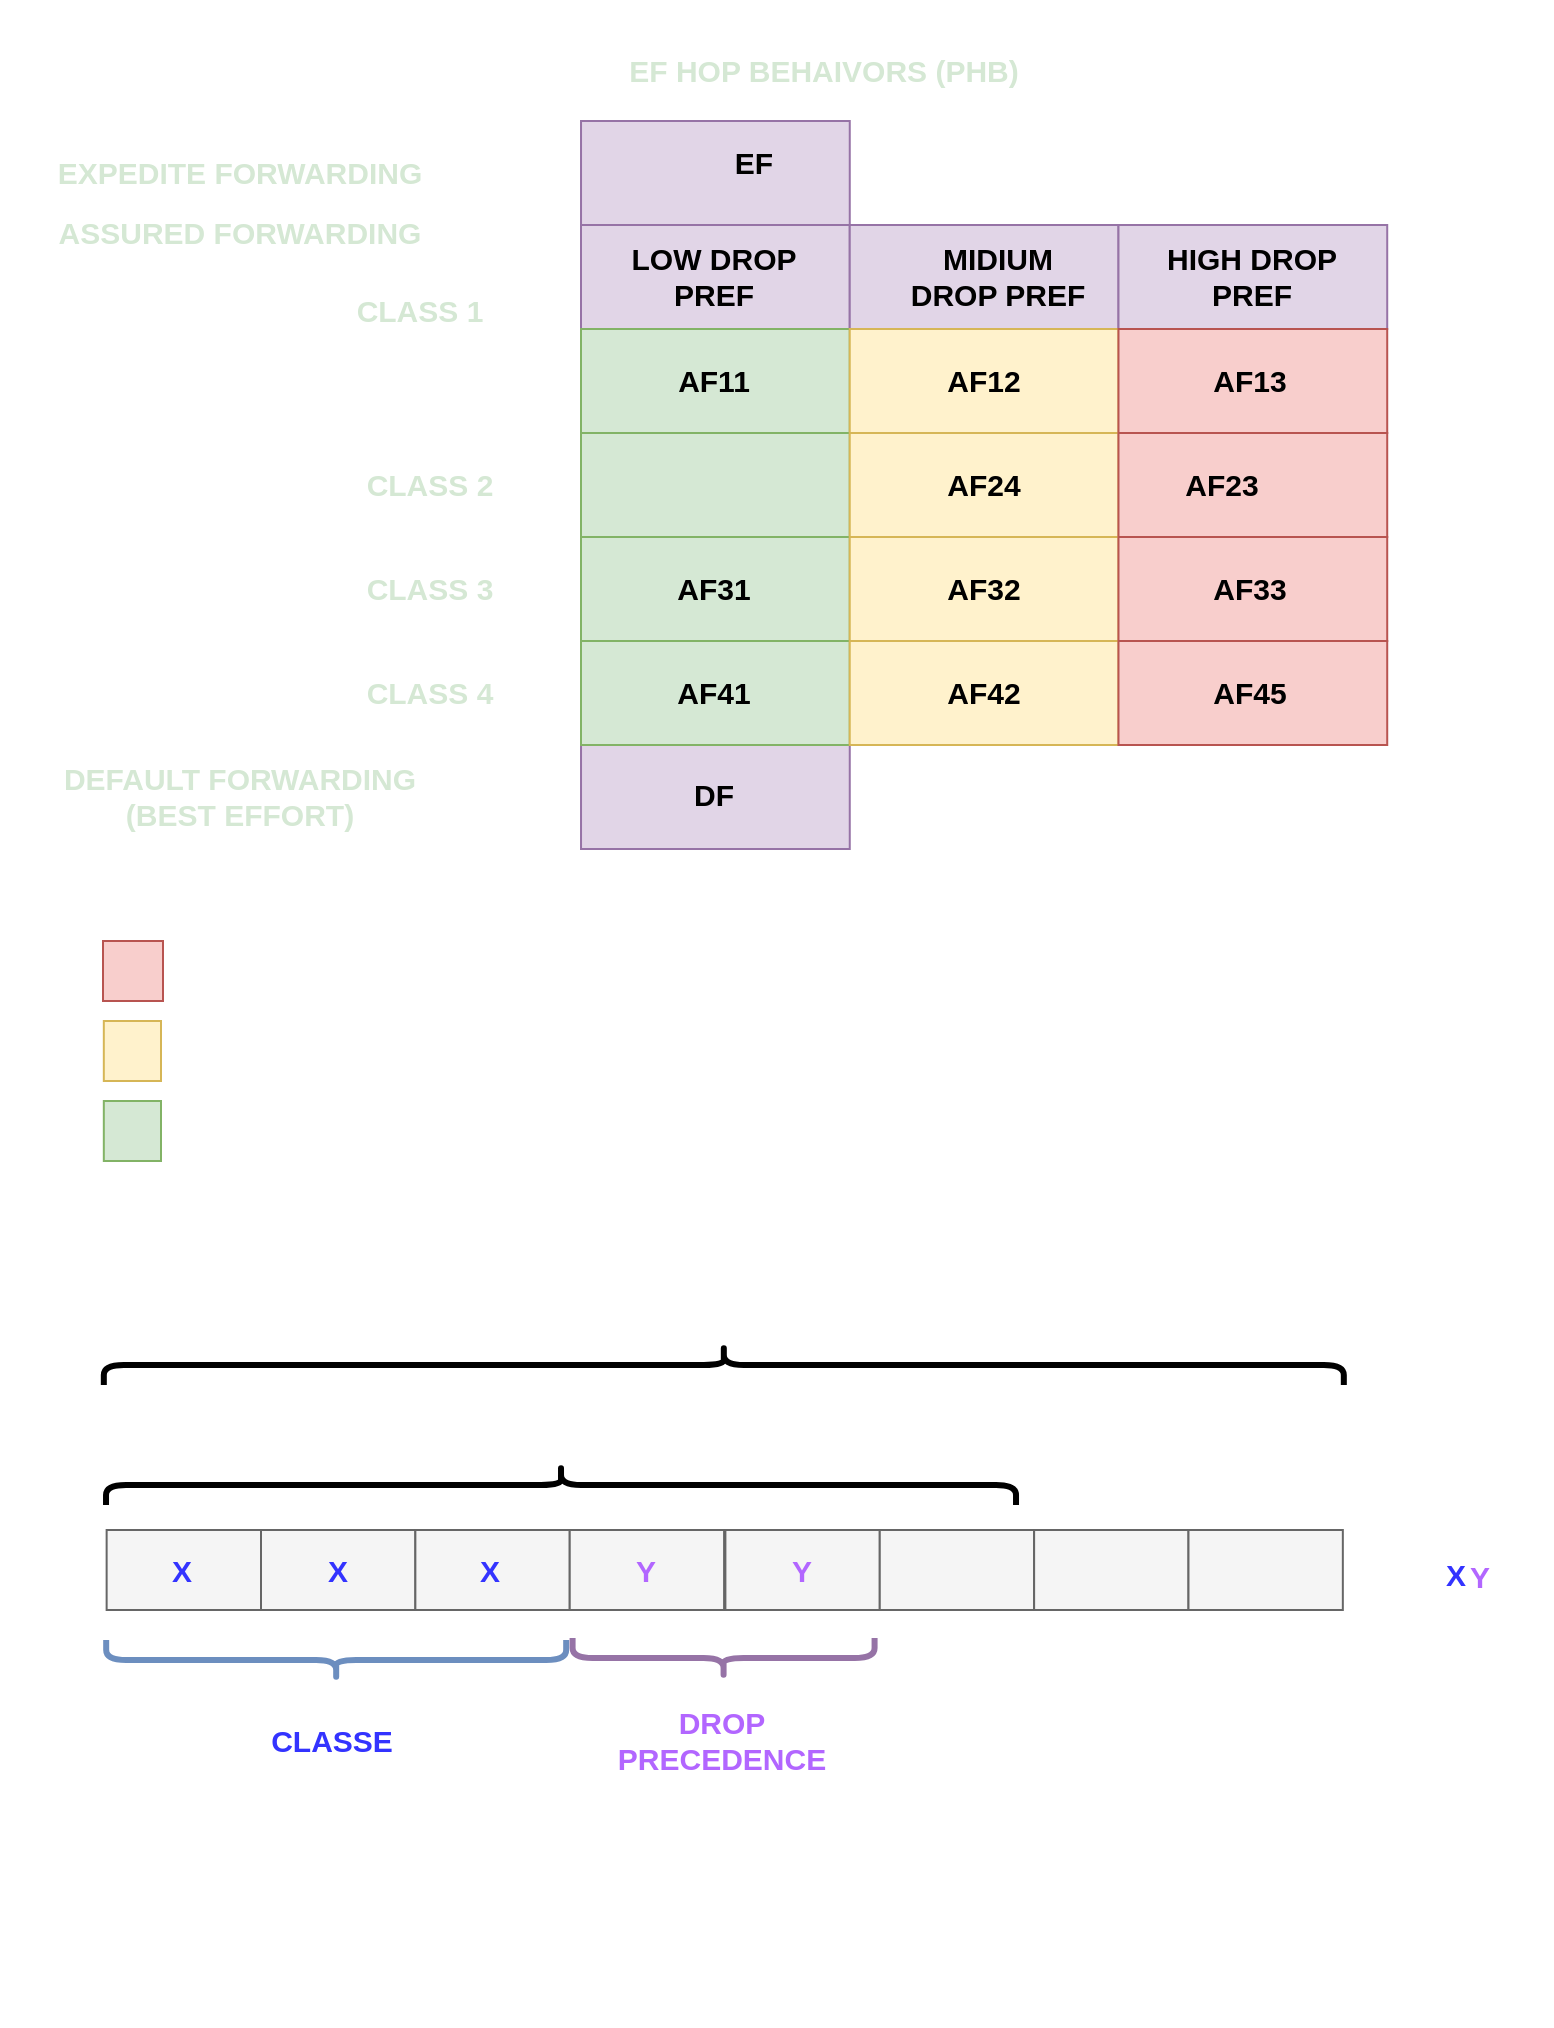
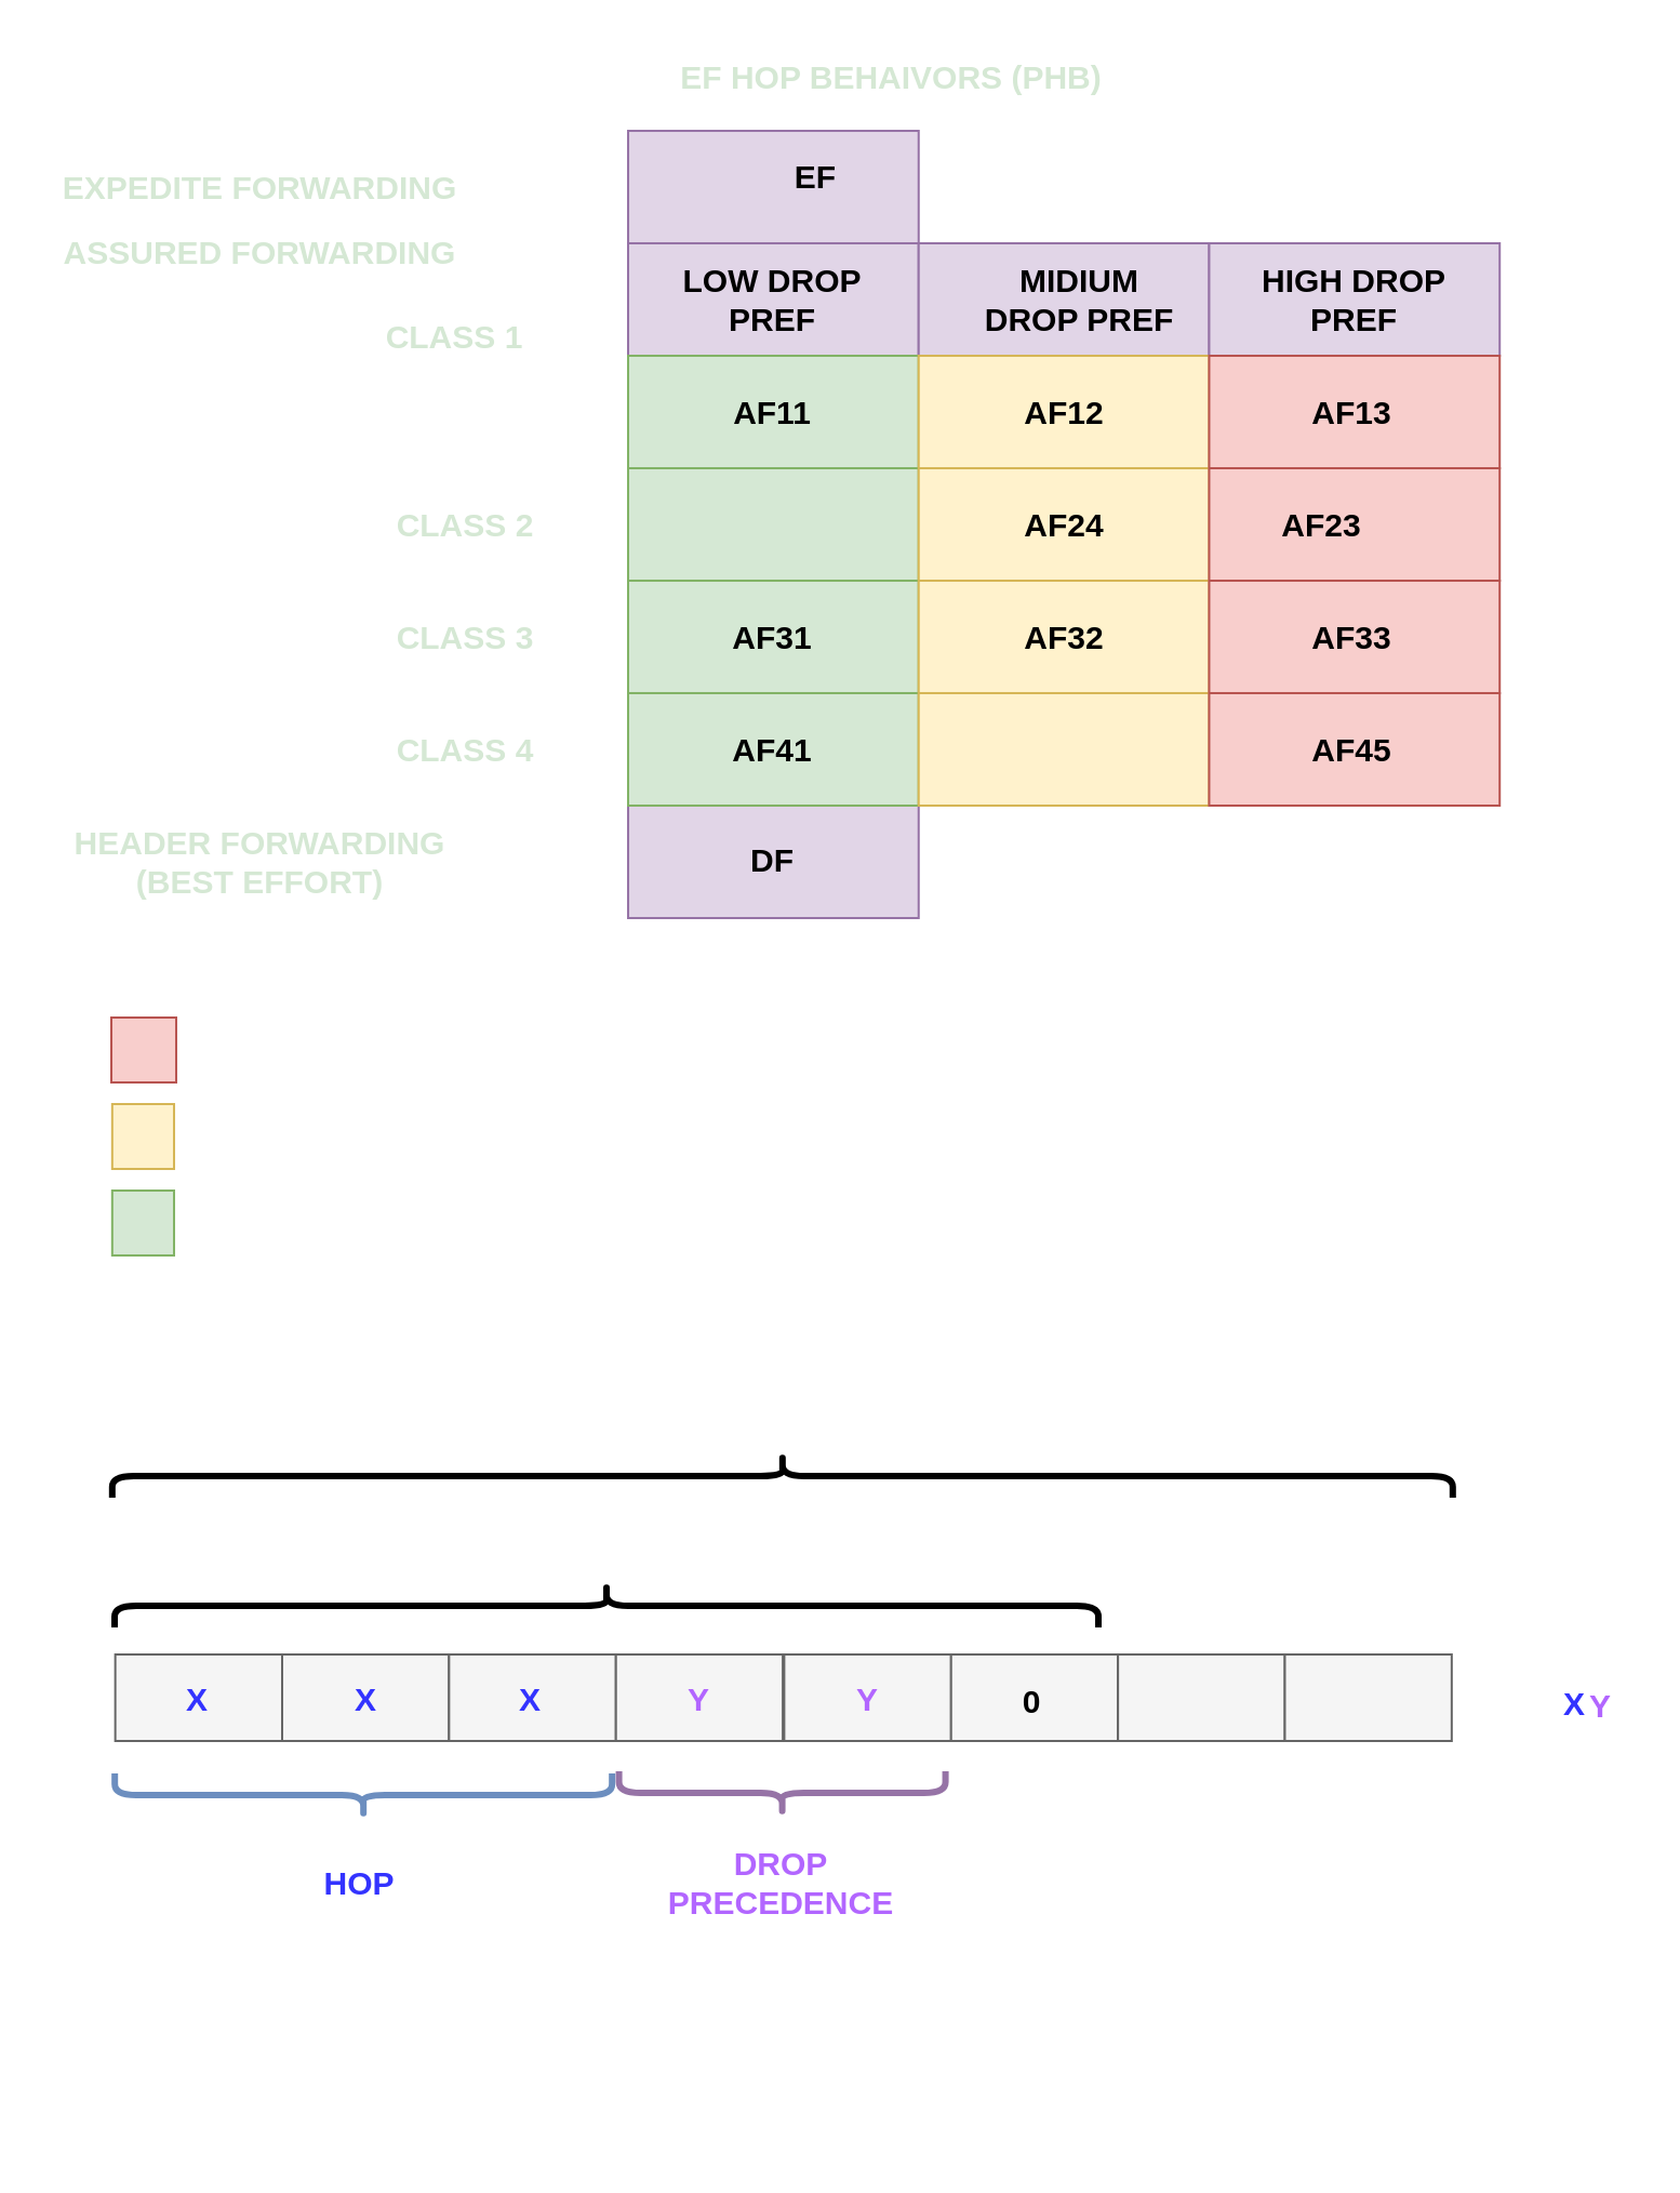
- <mxCell id="29" value="AF42" style="text;html=1;strokeColor=none;fillColor=none;align=center;verticalAlign=middle;whiteSpace=wrap;rounded=0;fontSize=15;fontStyle=1;fontColor=#000000;" vertex="1" parent="1"><mxGeometry x="446.56" y="331" width="90" height="30" as="geometry" /></mxCell>
- <mxCell id="42" value="DEFAULT FORWARDING (BEST EFFORT)" style="text;html=1;strokeColor=none;fillColor=none;align=center;verticalAlign=middle;whiteSpace=wrap;rounded=0;fontSize=15;fontStyle=1;fontColor=#D5E8D4;" vertex="1" parent="1"><mxGeometry x="20" y="383" width="200" height="30" as="geometry" /></mxCell>
+ <mxCell id="42" value="HEADER FORWARDING (BEST EFFORT)" style="text;html=1;strokeColor=none;fillColor=none;align=center;verticalAlign=middle;whiteSpace=wrap;rounded=0;fontSize=15;fontStyle=1;fontColor=#D5E8D4;" vertex="1" parent="1"><mxGeometry x="20" y="383" width="200" height="30" as="geometry" /></mxCell>
+ <mxCell id="67" value="0" style="text;html=1;strokeColor=none;fillColor=none;align=center;verticalAlign=middle;whiteSpace=wrap;rounded=0;fontSize=15;fontStyle=1;fontColor=#000000;" vertex="1" parent="1"><mxGeometry x="462" y="770.5" width="30" height="30" as="geometry" /></mxCell>
- <mxCell id="62" value="CLASSE" style="text;html=1;strokeColor=none;fillColor=none;align=center;verticalAlign=middle;whiteSpace=wrap;rounded=0;fontSize=15;fontStyle=1;fontColor=#3333FF;" vertex="1" parent="1"><mxGeometry x="130" y="854.5" width="72.41" height="30" as="geometry" /></mxCell>
+ <mxCell id="62" value="HOP" style="text;html=1;strokeColor=none;fillColor=none;align=center;verticalAlign=middle;whiteSpace=wrap;rounded=0;fontSize=15;fontStyle=1;fontColor=#3333FF;" vertex="1" parent="1"><mxGeometry x="130" y="854.5" width="72.41" height="30" as="geometry" /></mxCell>
